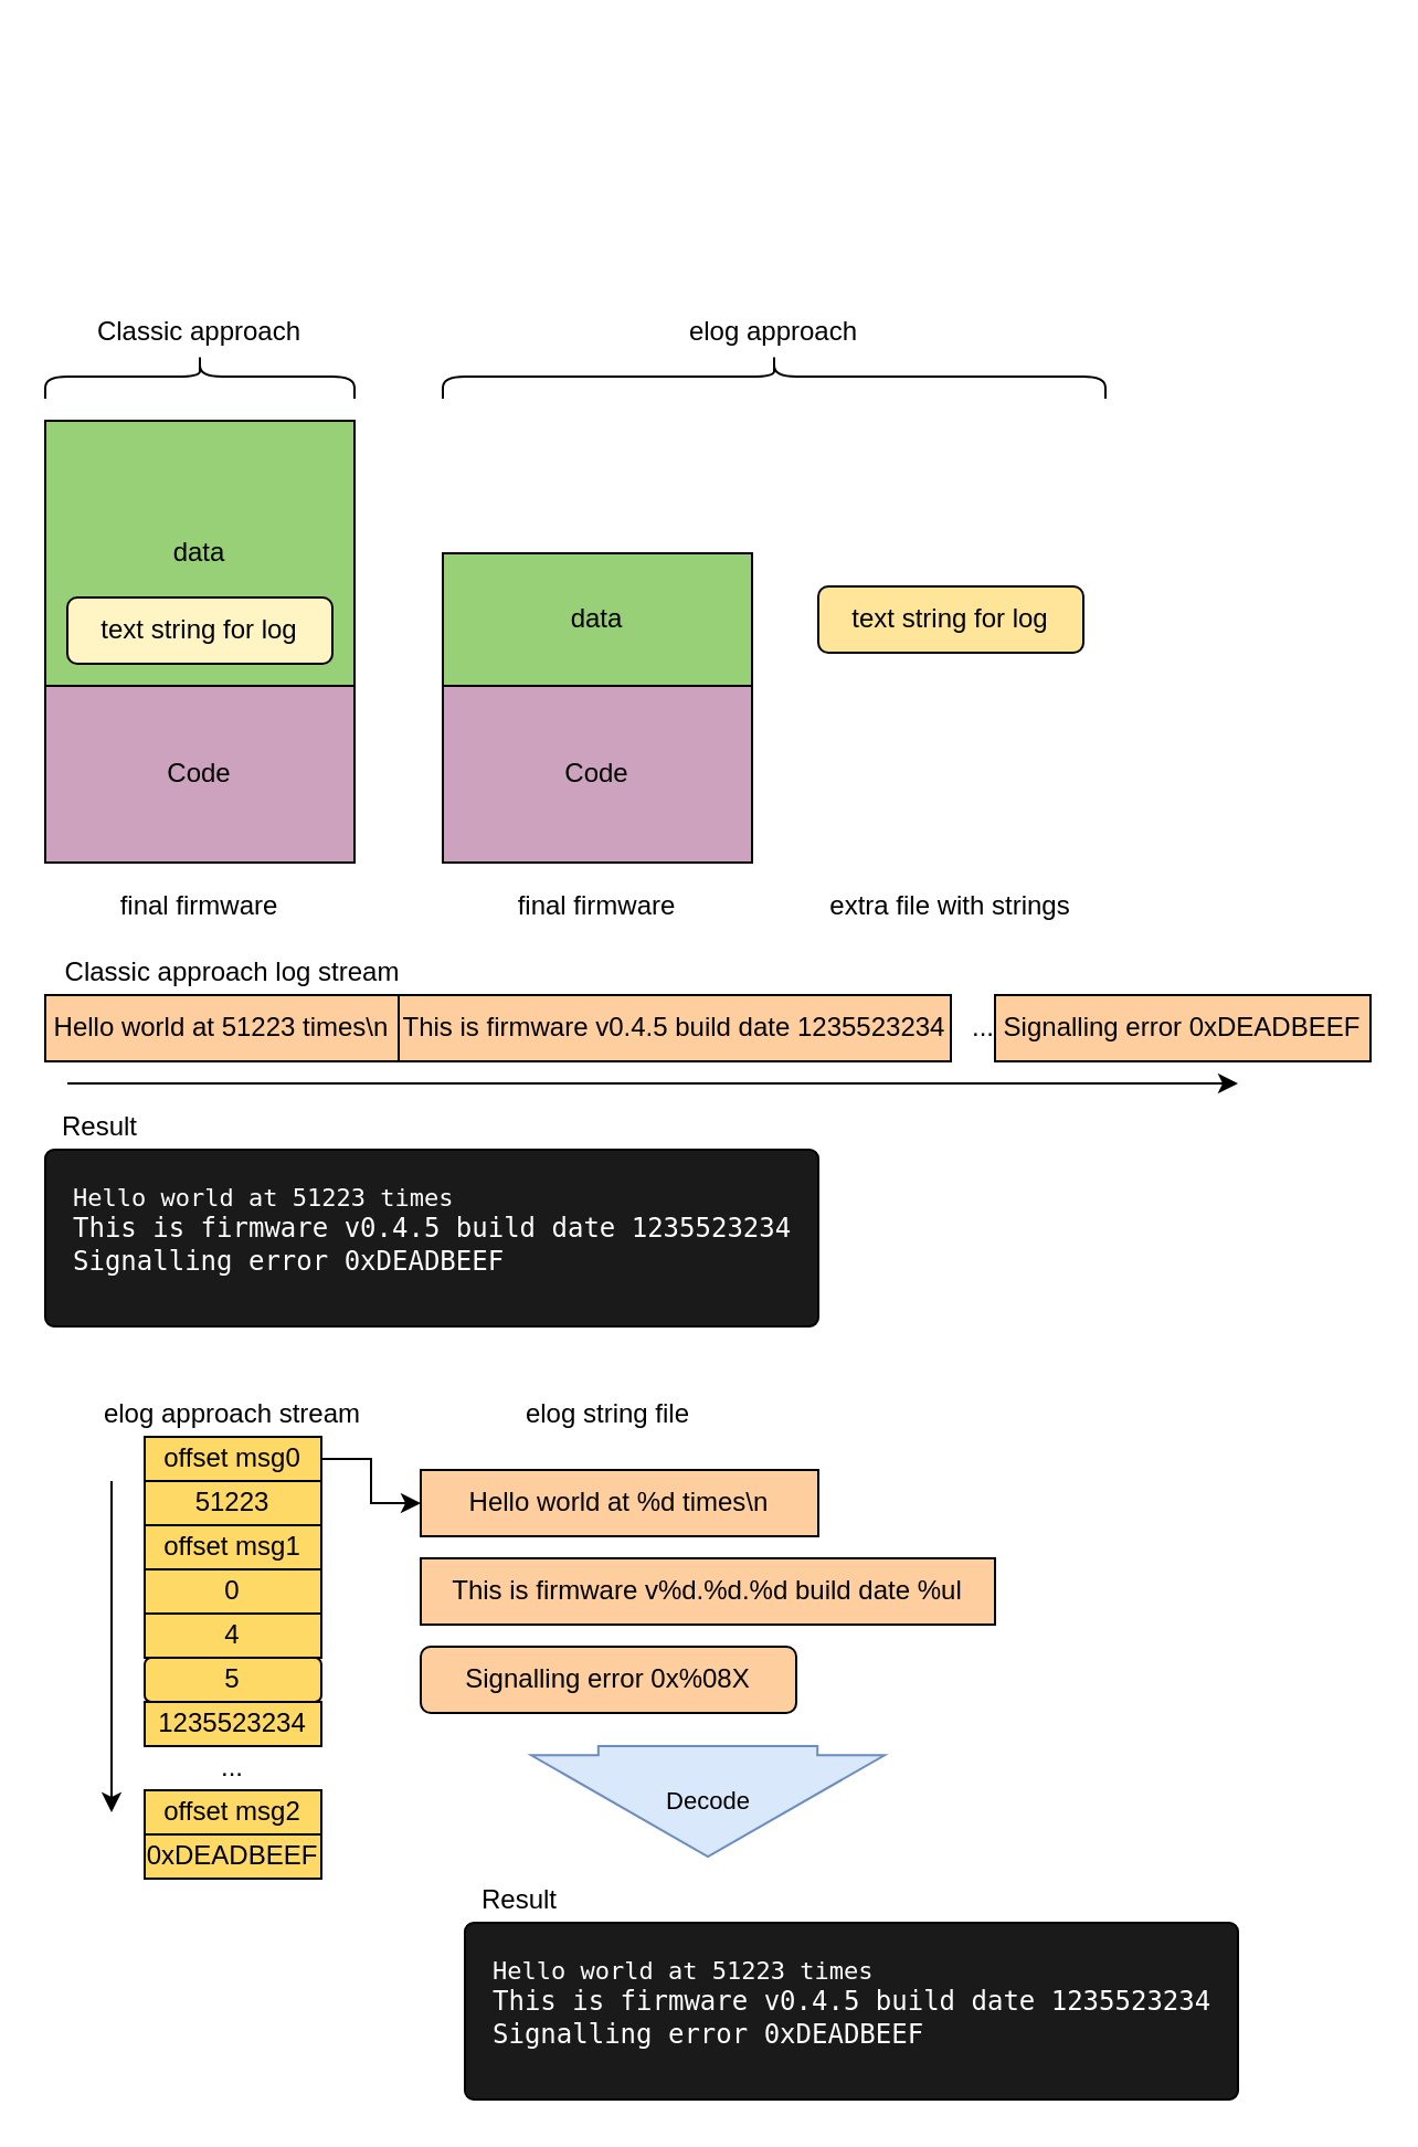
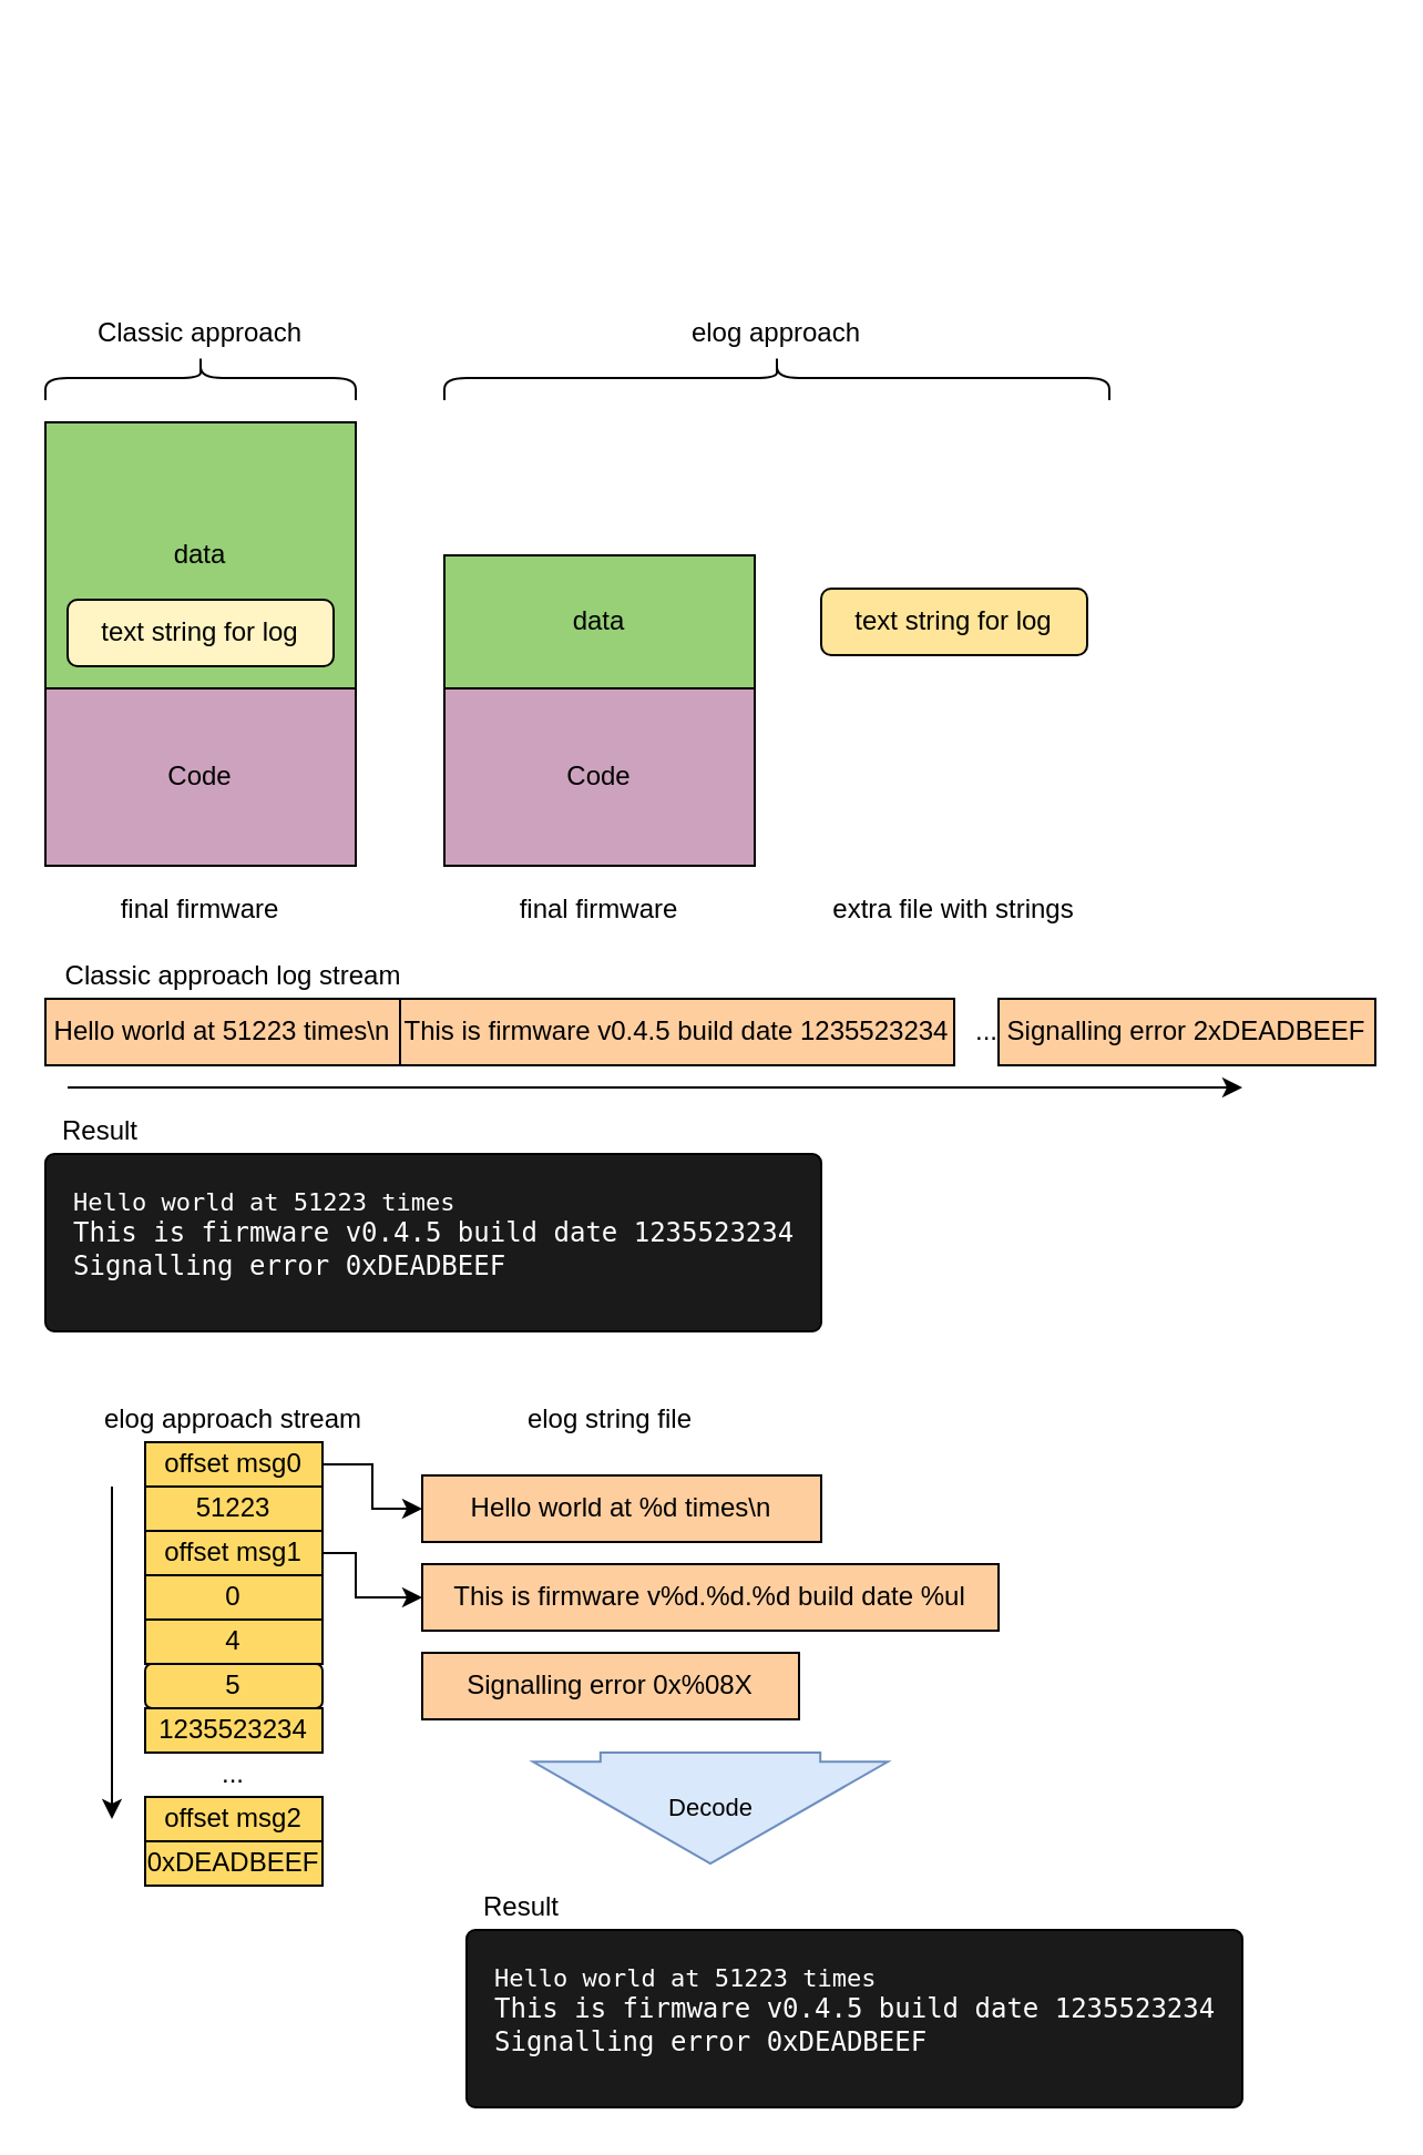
- <mxCell id="19" value="&lt;span&gt;Signalling error 0xDEADBEEF&lt;/span&gt;" style="rounded=0;whiteSpace=wrap;html=1;fillColor=#FFCE9F;" vertex="1" parent="1"><mxGeometry x="450" y="450" width="170" height="30" as="geometry" /></mxCell>
+ <mxCell id="19" value="&lt;span&gt;Signalling error 2xDEADBEEF&lt;/span&gt;" style="rounded=0;whiteSpace=wrap;html=1;fillColor=#FFCE9F;" vertex="1" parent="1"><mxGeometry x="450" y="450" width="170" height="30" as="geometry" /></mxCell>
+ <mxCell id="28" style="edgeStyle=orthogonalEdgeStyle;rounded=0;orthogonalLoop=1;jettySize=auto;html=1;exitX=1;exitY=0.5;exitDx=0;exitDy=0;entryX=0;entryY=0.5;entryDx=0;entryDy=0;" edge="1" parent="1" source="29" target="22"><mxGeometry relative="1" as="geometry"><Array as="points"><mxPoint x="160" y="700" /><mxPoint x="160" y="720" /></Array></mxGeometry></mxCell>
- <mxCell id="23" value="&lt;span&gt;Signalling error 0x%08X&lt;/span&gt;" style="whiteSpace=wrap;html=1;fillColor=#FFCE9F;rounded=1;" vertex="1" parent="1"><mxGeometry x="190" y="745" width="170" height="30" as="geometry" /></mxCell>
+ <mxCell id="23" value="&lt;span&gt;Signalling error 0x%08X&lt;/span&gt;" style="rounded=0;whiteSpace=wrap;html=1;fillColor=#FFCE9F;" vertex="1" parent="1"><mxGeometry x="190" y="745" width="170" height="30" as="geometry" /></mxCell>
